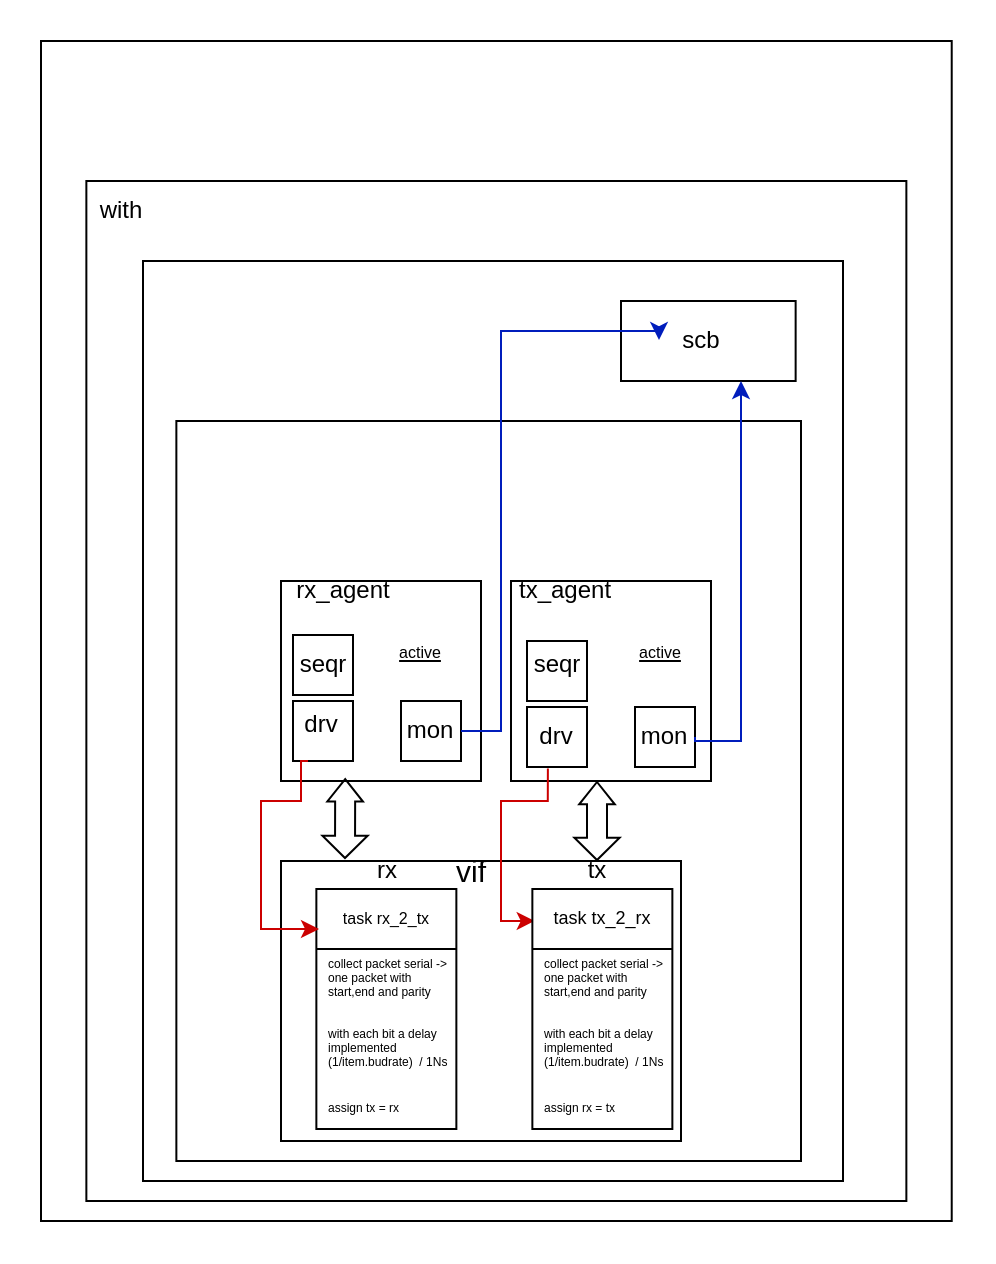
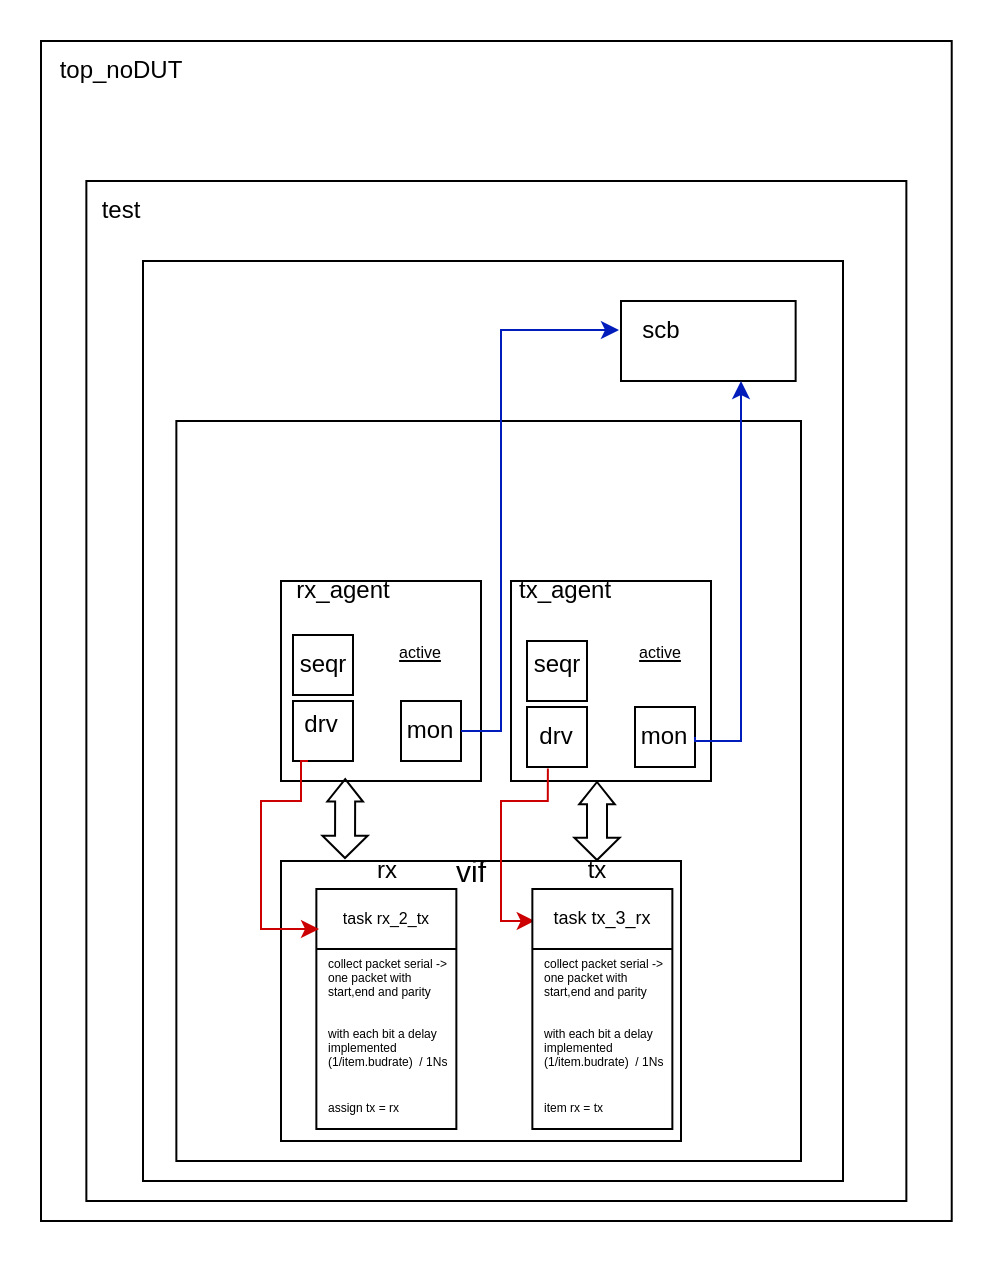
+ <mxCell id="3" value="top_noDUT" style="text;html=1;align=center;verticalAlign=middle;resizable=0;points=[];autosize=1;strokeColor=none;fillColor=none;" parent="1" vertex="1"><mxGeometry x="20" y="20" width="80" height="30" as="geometry" /></mxCell>
- <mxCell id="5" value="with" style="text;html=1;align=center;verticalAlign=middle;resizable=0;points=[];autosize=1;strokeColor=none;fillColor=none;" parent="1" vertex="1"><mxGeometry x="40" y="90" width="40" height="30" as="geometry" /></mxCell>
+ <mxCell id="5" value="test" style="text;html=1;align=center;verticalAlign=middle;resizable=0;points=[];autosize=1;strokeColor=none;fillColor=none;" parent="1" vertex="1"><mxGeometry x="40" y="90" width="40" height="30" as="geometry" /></mxCell>
- <mxCell id="8" value="scb" style="text;html=1;align=center;verticalAlign=middle;resizable=0;points=[];autosize=1;strokeColor=none;fillColor=none;" parent="1" vertex="1"><mxGeometry x="330" y="155" width="40" height="30" as="geometry" /></mxCell>
+ <mxCell id="8" value="scb" style="text;html=1;align=center;verticalAlign=middle;resizable=0;points=[];autosize=1;strokeColor=none;fillColor=none;" parent="1" vertex="1"><mxGeometry x="310" y="150" width="40" height="30" as="geometry" /></mxCell>
- <mxCell id="34" value="&lt;font&gt;task tx_2_rx&lt;/font&gt;" style="swimlane;fontStyle=0;childLayout=stackLayout;horizontal=1;startSize=30;horizontalStack=0;resizeParent=1;resizeParentMax=0;resizeLast=0;collapsible=1;marginBottom=0;whiteSpace=wrap;html=1;fontSize=9;" vertex="1" parent="1"><mxGeometry x="265.68" y="444" width="70" height="120" as="geometry"><mxRectangle x="435.68" y="564" width="80" height="30" as="alternateBounds" /></mxGeometry></mxCell>
+ <mxCell id="34" value="&lt;font&gt;task tx_3_rx&lt;/font&gt;" style="swimlane;fontStyle=0;childLayout=stackLayout;horizontal=1;startSize=30;horizontalStack=0;resizeParent=1;resizeParentMax=0;resizeLast=0;collapsible=1;marginBottom=0;whiteSpace=wrap;html=1;fontSize=9;" vertex="1" parent="1"><mxGeometry x="265.68" y="444" width="70" height="120" as="geometry"><mxRectangle x="435.68" y="564" width="80" height="30" as="alternateBounds" /></mxGeometry></mxCell>
- <mxCell id="37" value="assign rx = tx" style="text;strokeColor=none;fillColor=none;align=left;verticalAlign=middle;spacingLeft=4;spacingRight=4;overflow=hidden;points=[[0,0.5],[1,0.5]];portConstraint=eastwest;rotatable=0;whiteSpace=wrap;html=1;fontSize=6;" vertex="1" parent="34"><mxGeometry y="100" width="70" height="20" as="geometry" /></mxCell>
+ <mxCell id="37" value="item rx = tx" style="text;strokeColor=none;fillColor=none;align=left;verticalAlign=middle;spacingLeft=4;spacingRight=4;overflow=hidden;points=[[0,0.5],[1,0.5]];portConstraint=eastwest;rotatable=0;whiteSpace=wrap;html=1;fontSize=6;" vertex="1" parent="34"><mxGeometry y="100" width="70" height="20" as="geometry" /></mxCell>
